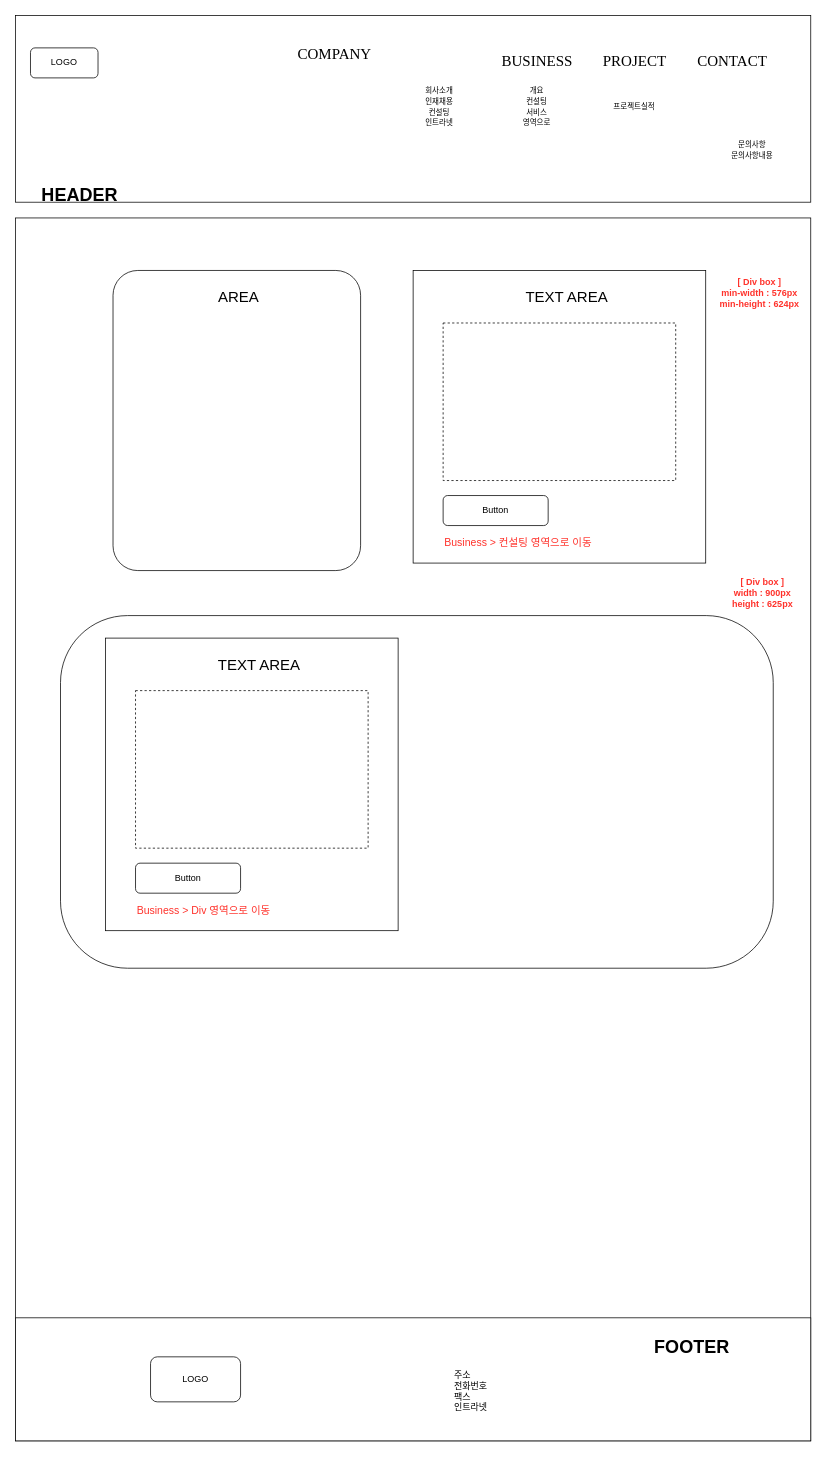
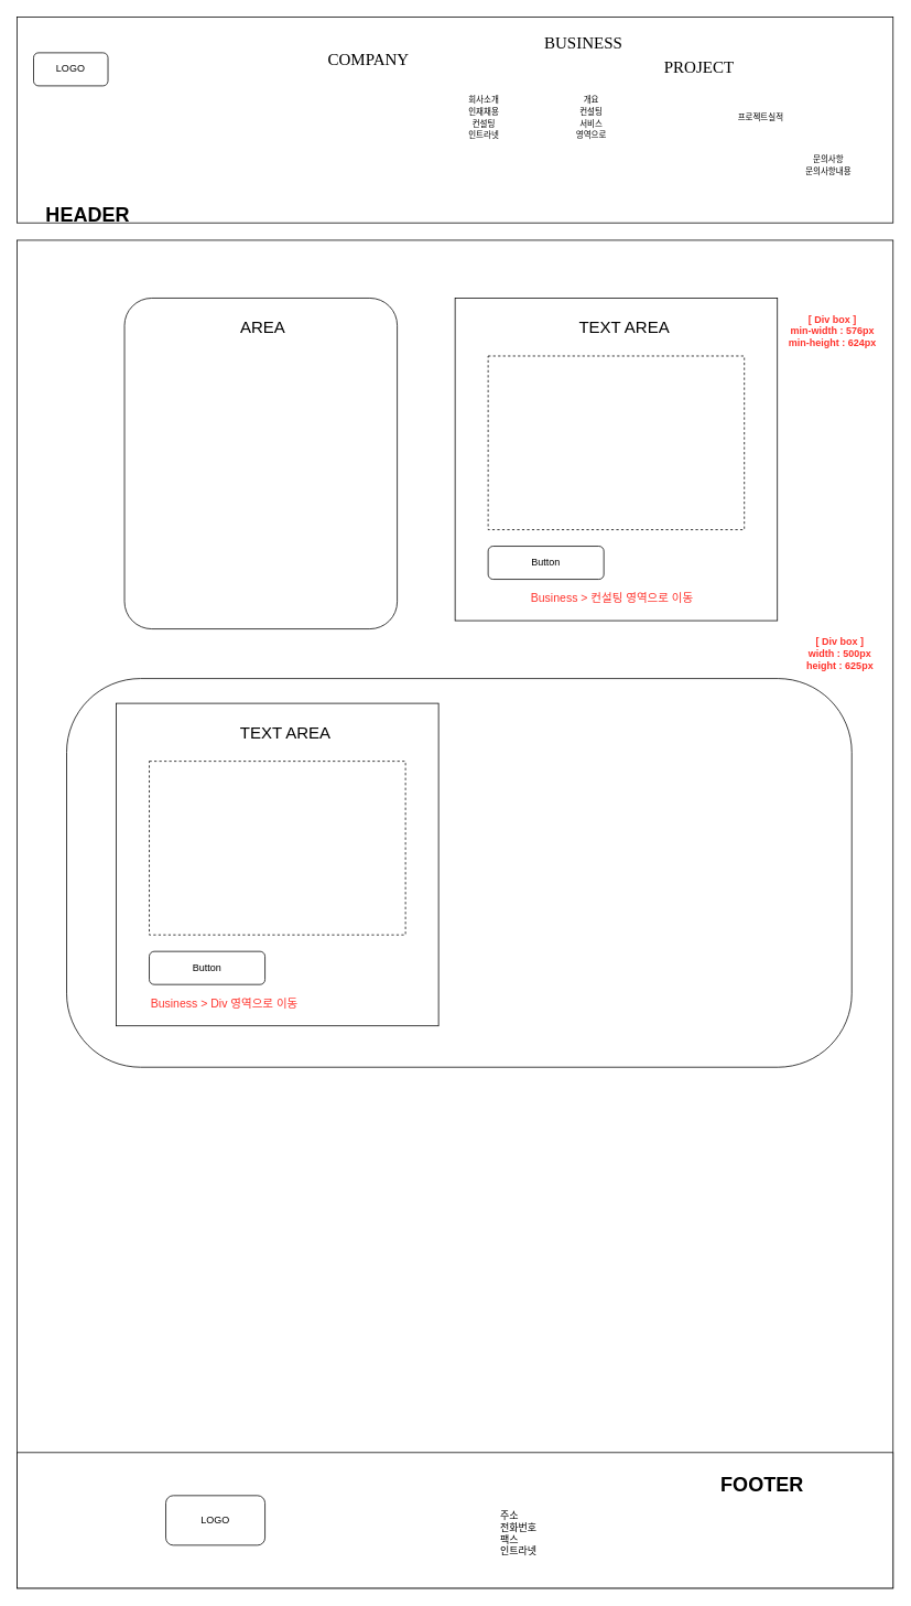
- <mxCell id="5" value="&lt;font style=&quot;font-size: 20px;&quot;&gt;BUSINESS&lt;/font&gt;" style="text;html=1;points=[];align=center;verticalAlign=middle;spacingTop=-4;fontSize=14;fontFamily=Verdana" vertex="1" parent="1"><mxGeometry x="650" y="60" width="130" height="43.33" as="geometry" /></mxCell>
+ <mxCell id="5" value="&lt;font style=&quot;font-size: 20px;&quot;&gt;BUSINESS&lt;/font&gt;" style="text;html=1;points=[];align=center;verticalAlign=middle;spacingTop=-4;fontSize=14;fontFamily=Verdana" vertex="1" parent="1"><mxGeometry x="640" y="30" width="130" height="43.33" as="geometry" /></mxCell>
- <mxCell id="7" value="&lt;font style=&quot;font-size: 20px;&quot;&gt;CONTACT&lt;/font&gt;" style="text;html=1;points=[];align=center;verticalAlign=middle;spacingTop=-4;fontSize=14;fontFamily=Verdana" vertex="1" parent="1"><mxGeometry x="910" y="60" width="130" height="43.33" as="geometry" /></mxCell>
- <mxCell id="24" value="&lt;font style=&quot;font-size: 10px;&quot;&gt;프로젝트실적&lt;/font&gt;" style="text;html=1;strokeColor=none;fillColor=none;align=center;verticalAlign=middle;whiteSpace=wrap;rounded=0;fontColor=#000000;" vertex="1" parent="1"><mxGeometry x="814" y="110" width="62" height="62" as="geometry" /></mxCell>
+ <mxCell id="24" value="&lt;font style=&quot;font-size: 10px;&quot;&gt;프로젝트실적&lt;/font&gt;" style="text;html=1;strokeColor=none;fillColor=none;align=center;verticalAlign=middle;whiteSpace=wrap;rounded=0;fontColor=#000000;" vertex="1" parent="1"><mxGeometry x="889" y="110" width="62" height="62" as="geometry" /></mxCell>
- <mxCell id="33" value="&lt;div&gt;&lt;font color=&quot;#ff322b&quot;&gt;&lt;b&gt;[ Div box ]&lt;/b&gt;&lt;/font&gt;&lt;/div&gt;&lt;font color=&quot;#ff322b&quot;&gt;&lt;b&gt;min-width : 576px&lt;/b&gt;&lt;/font&gt;&lt;div&gt;&lt;font color=&quot;#ff322b&quot;&gt;&lt;b&gt;min-height : 624px&lt;/b&gt;&lt;/font&gt;&lt;/div&gt;" style="text;html=1;align=center;verticalAlign=middle;whiteSpace=wrap;rounded=0;fontFamily=Helvetica;fontSize=12;fontColor=default;" vertex="1" parent="1"><mxGeometry x="952" y="350" width="120" height="80" as="geometry" /></mxCell>
+ <mxCell id="33" value="&lt;div&gt;&lt;font color=&quot;#ff322b&quot;&gt;&lt;b&gt;[ Div box ]&lt;/b&gt;&lt;/font&gt;&lt;/div&gt;&lt;font color=&quot;#ff322b&quot;&gt;&lt;b&gt;min-width : 576px&lt;/b&gt;&lt;/font&gt;&lt;div&gt;&lt;font color=&quot;#ff322b&quot;&gt;&lt;b&gt;min-height : 624px&lt;/b&gt;&lt;/font&gt;&lt;/div&gt;" style="text;html=1;align=center;verticalAlign=middle;whiteSpace=wrap;rounded=0;fontFamily=Helvetica;fontSize=12;fontColor=default;" vertex="1" parent="1"><mxGeometry x="947" y="360" width="120" height="80" as="geometry" /></mxCell>
- <mxCell id="18" value="&lt;font style=&quot;font-size: 14px;&quot;&gt;Business &amp;gt; 컨설팅 영역으로 이동&lt;/font&gt;" style="text;html=1;align=left;verticalAlign=middle;whiteSpace=wrap;rounded=0;fontColor=#FF322B;labelBorderColor=none;labelBackgroundColor=none;textShadow=0;" vertex="1" parent="13"><mxGeometry x="40" y="348" width="280" height="30" as="geometry" /></mxCell>
+ <mxCell id="18" value="&lt;font style=&quot;font-size: 14px;&quot;&gt;Business &amp;gt; 컨설팅 영역으로 이동&lt;/font&gt;" style="text;html=1;align=left;verticalAlign=middle;whiteSpace=wrap;rounded=0;fontColor=#FF322B;labelBorderColor=none;labelBackgroundColor=none;textShadow=0;" vertex="1" parent="13"><mxGeometry x="90" y="348" width="280" height="30" as="geometry" /></mxCell>
- <mxCell id="34" value="&lt;div&gt;&lt;font color=&quot;#ff322b&quot;&gt;&lt;b&gt;[ Div box ]&lt;/b&gt;&lt;/font&gt;&lt;/div&gt;&lt;font color=&quot;#ff322b&quot;&gt;&lt;b&gt;width : 900px&lt;/b&gt;&lt;/font&gt;&lt;div&gt;&lt;font color=&quot;#ff322b&quot;&gt;&lt;b&gt;height : 625px&lt;br&gt;&lt;/b&gt;&lt;/font&gt;&lt;/div&gt;" style="text;html=1;align=center;verticalAlign=middle;whiteSpace=wrap;rounded=0;fontFamily=Helvetica;fontSize=12;fontColor=default;" vertex="1" parent="1"><mxGeometry x="956" y="750" width="120" height="80" as="geometry" /></mxCell>
+ <mxCell id="34" value="&lt;div&gt;&lt;font color=&quot;#ff322b&quot;&gt;&lt;b&gt;[ Div box ]&lt;/b&gt;&lt;/font&gt;&lt;/div&gt;&lt;font color=&quot;#ff322b&quot;&gt;&lt;b&gt;width : 500px&lt;/b&gt;&lt;/font&gt;&lt;div&gt;&lt;font color=&quot;#ff322b&quot;&gt;&lt;b&gt;height : 625px&lt;br&gt;&lt;/b&gt;&lt;/font&gt;&lt;/div&gt;" style="text;html=1;align=center;verticalAlign=middle;whiteSpace=wrap;rounded=0;fontFamily=Helvetica;fontSize=12;fontColor=default;" vertex="1" parent="1"><mxGeometry x="956" y="750" width="120" height="80" as="geometry" /></mxCell>
